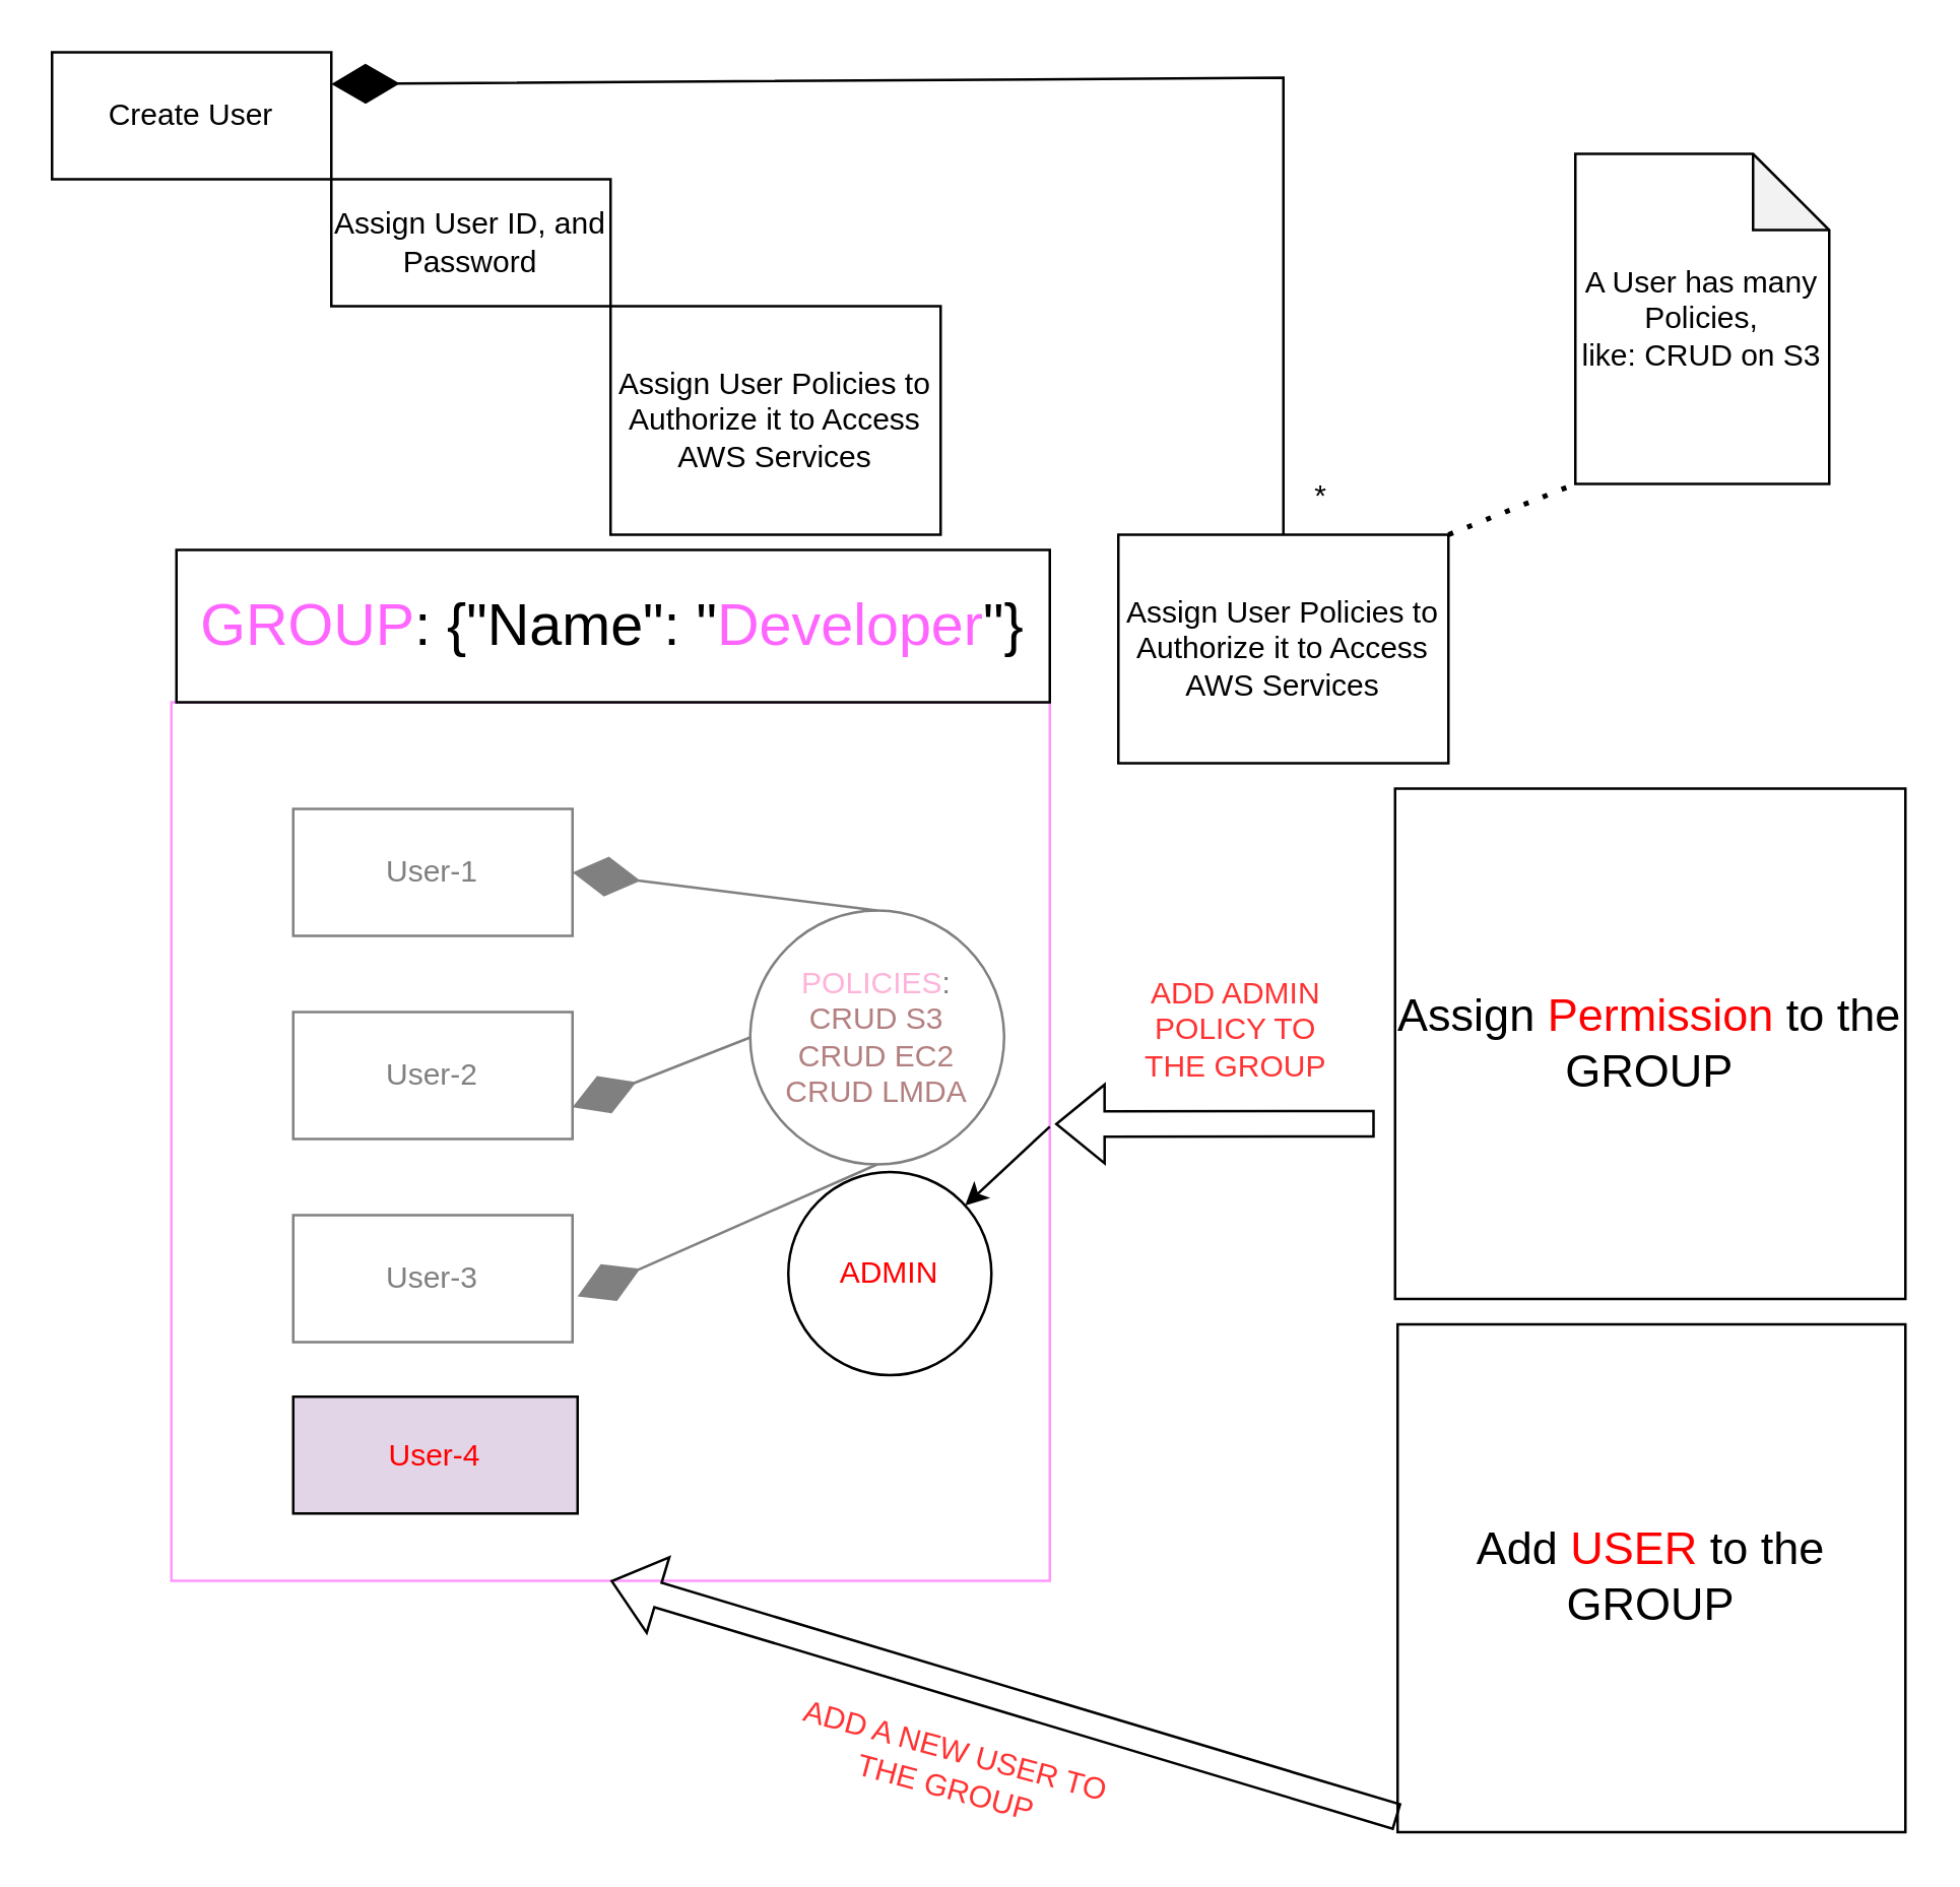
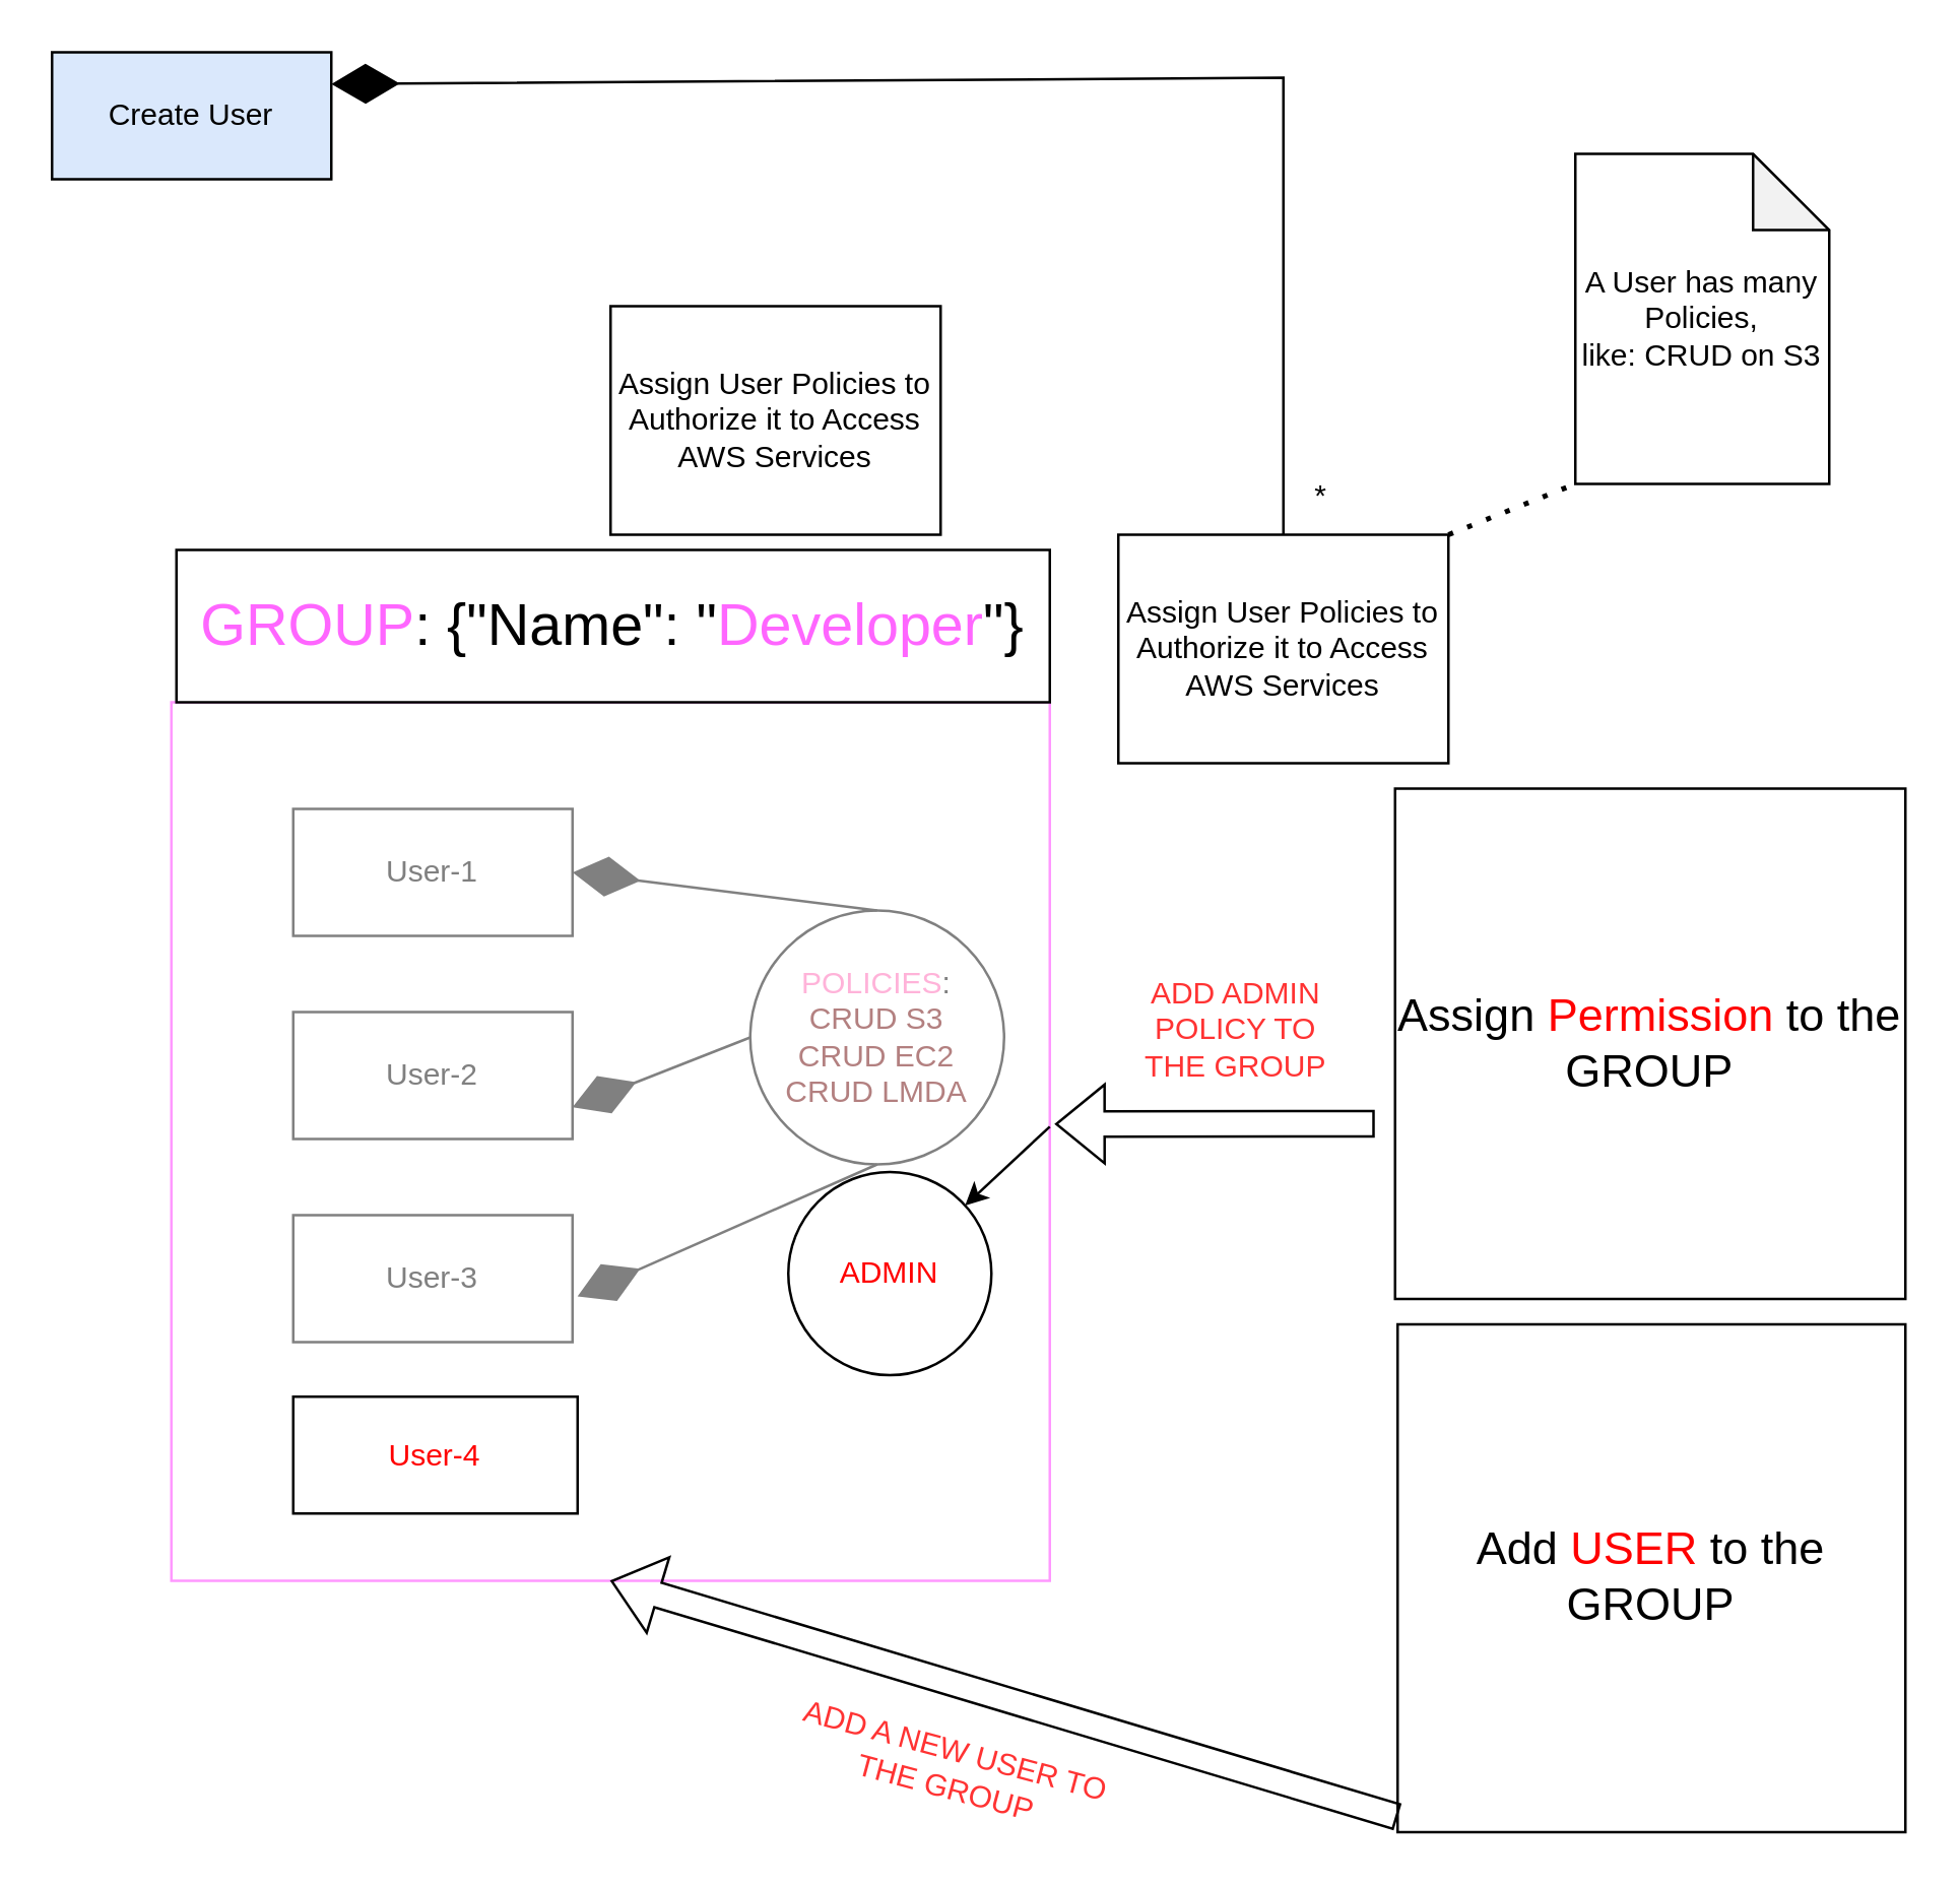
- <mxCell id="2" value="Create User" style="html=1;whiteSpace=wrap;" vertex="1" parent="1"><mxGeometry x="20" y="20" width="110" height="50" as="geometry" /></mxCell>
+ <mxCell id="2" value="Create User" style="html=1;whiteSpace=wrap;fillColor=#dae8fc;" vertex="1" parent="1"><mxGeometry x="20" y="20" width="110" height="50" as="geometry" /></mxCell>
- <mxCell id="3" value="Assign User ID, and Password" style="html=1;whiteSpace=wrap;" vertex="1" parent="1"><mxGeometry x="130" y="70" width="110" height="50" as="geometry" /></mxCell>
- <mxCell id="25" value="&lt;font color=&quot;#ff0000&quot;&gt;User-4&lt;/font&gt;" style="rounded=0;whiteSpace=wrap;html=1;fillColor=#e1d5e7;" vertex="1" parent="1"><mxGeometry x="115" y="549.5" width="112" height="46" as="geometry" /></mxCell>
+ <mxCell id="25" value="&lt;font color=&quot;#ff0000&quot;&gt;User-4&lt;/font&gt;" style="rounded=0;whiteSpace=wrap;html=1;" vertex="1" parent="1"><mxGeometry x="115" y="549.5" width="112" height="46" as="geometry" /></mxCell>
